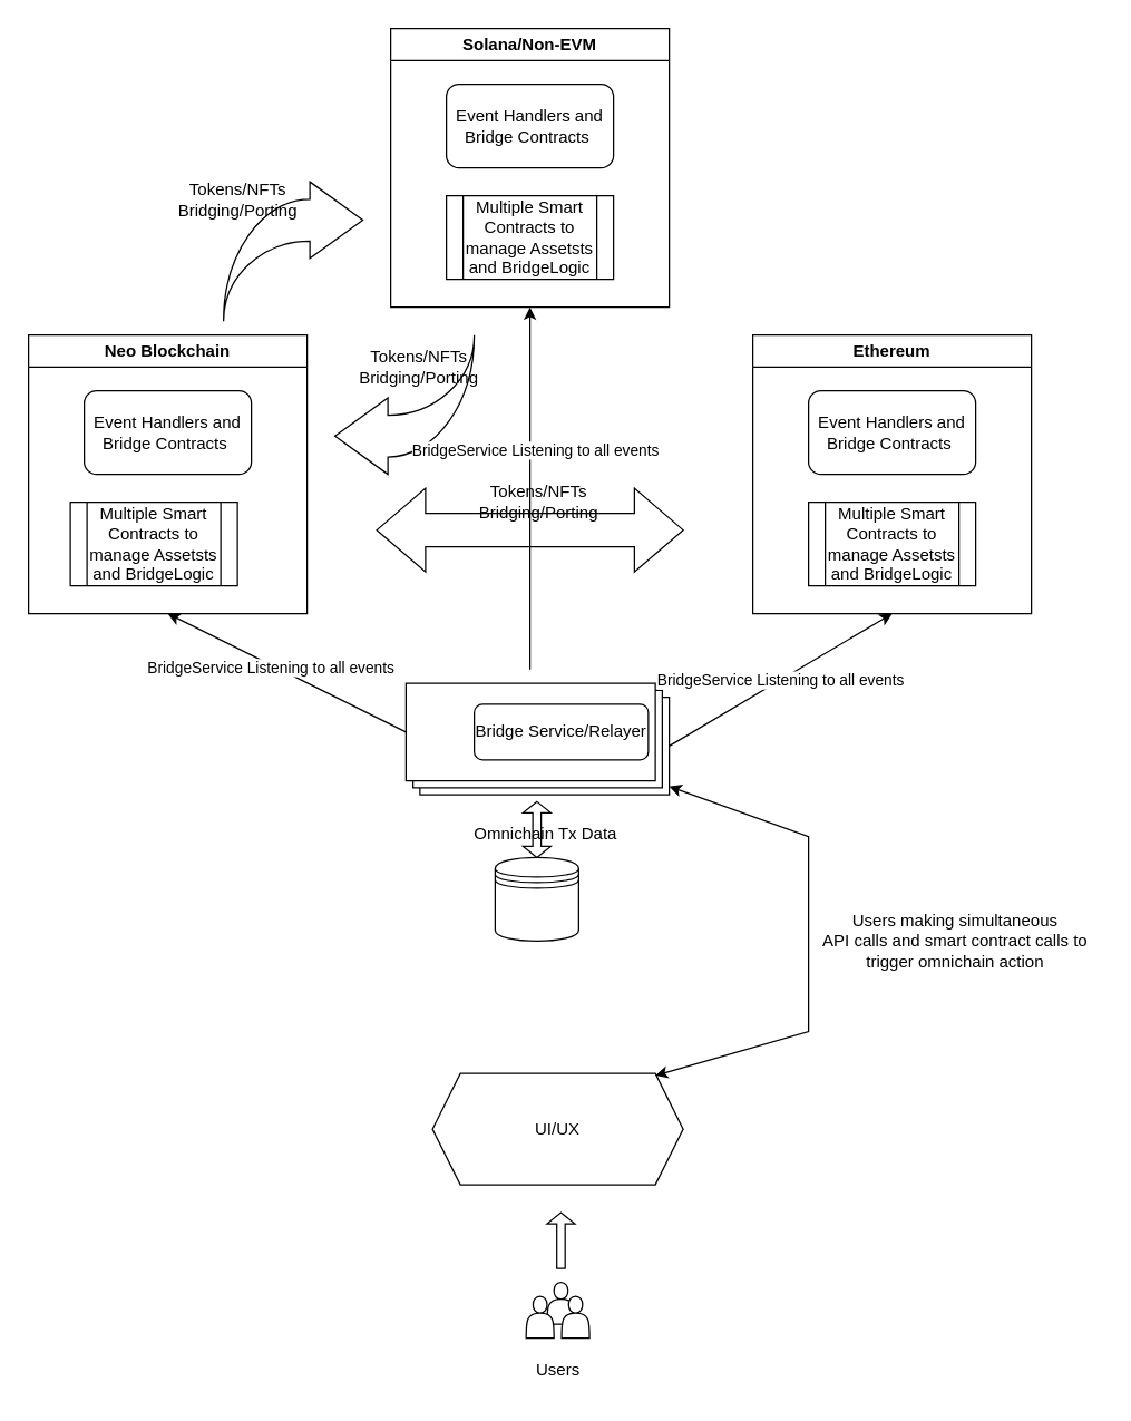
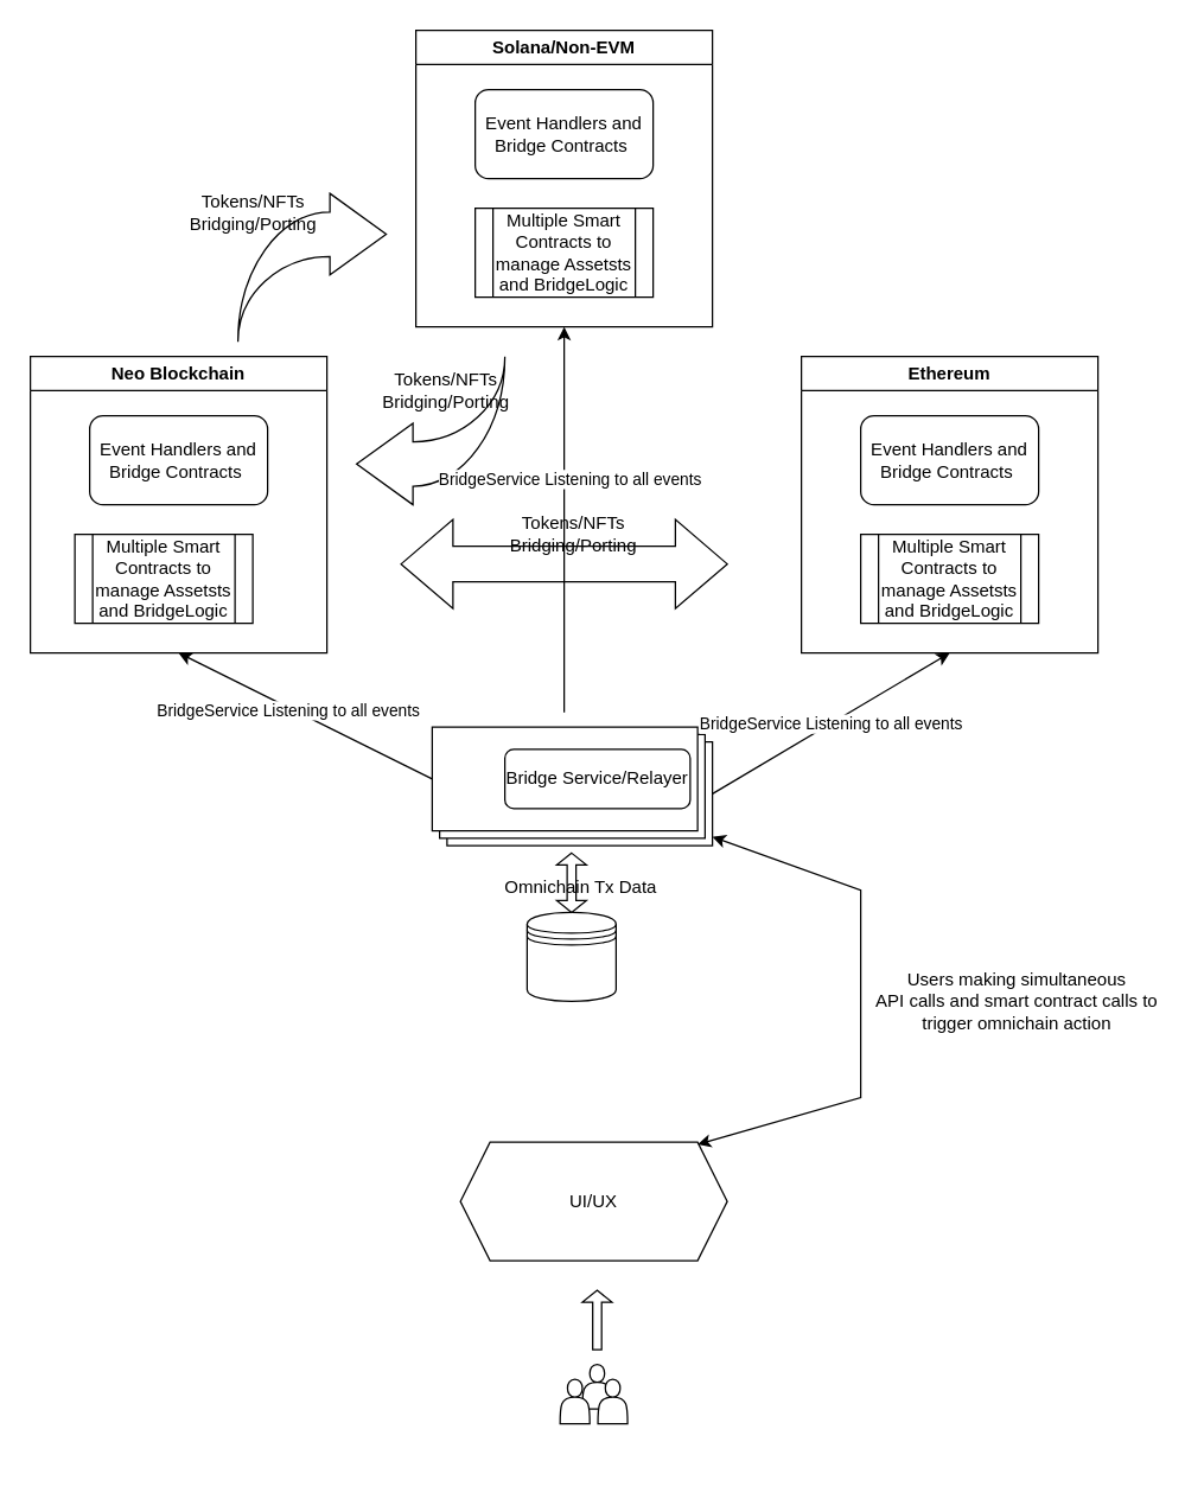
- <mxCell id="33" value="Users" style="text;html=1;align=center;verticalAlign=middle;resizable=0;points=[];autosize=1;strokeColor=none;fillColor=none;" vertex="1" parent="1"><mxGeometry x="375" y="968" width="50" height="30" as="geometry" /></mxCell>
